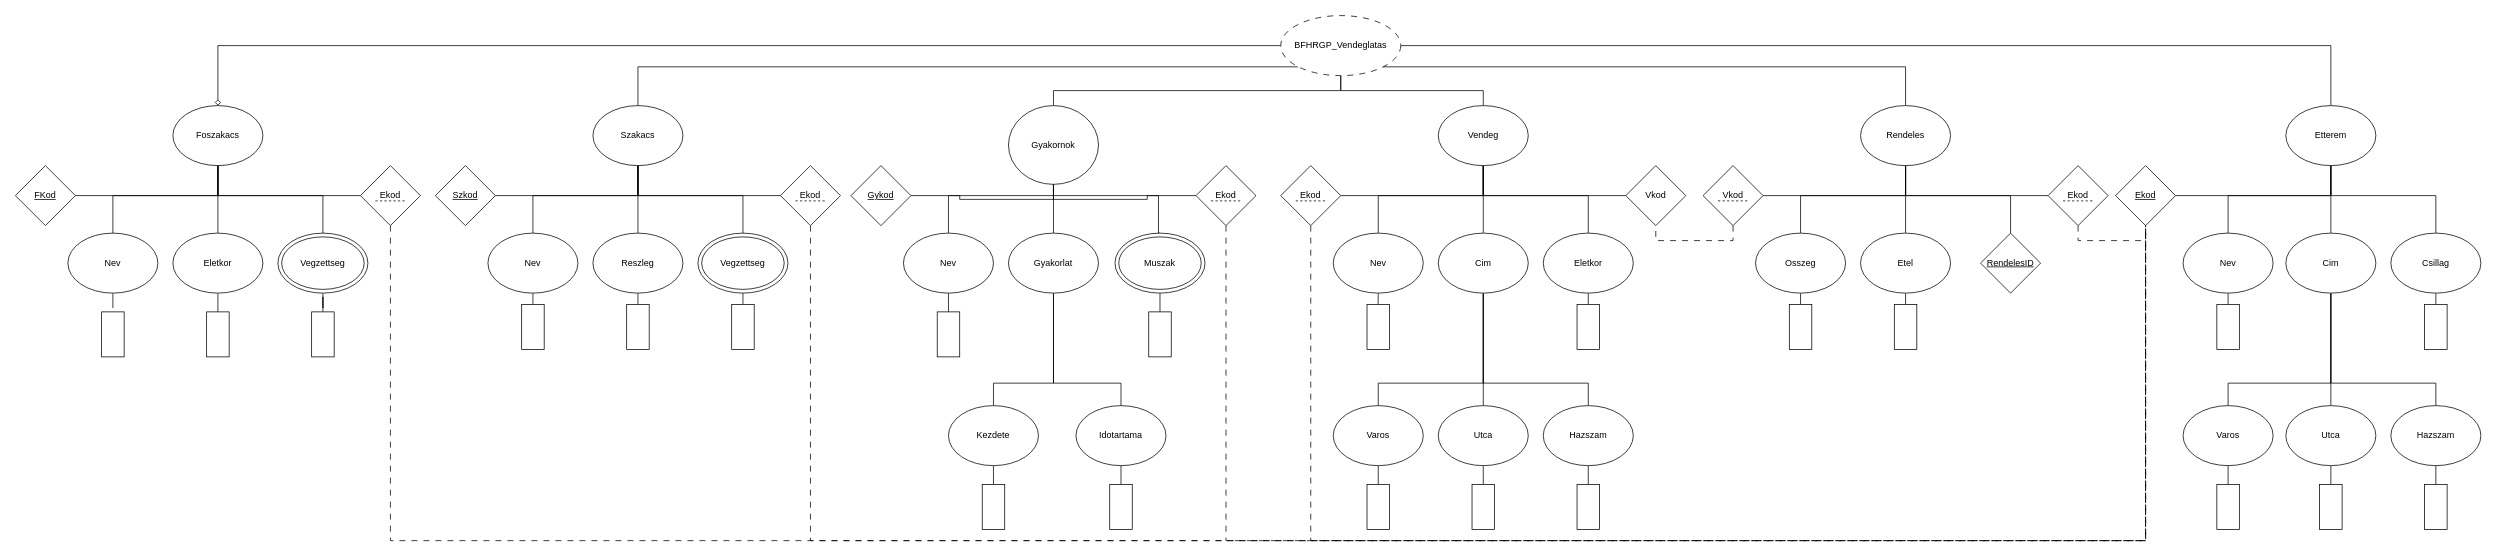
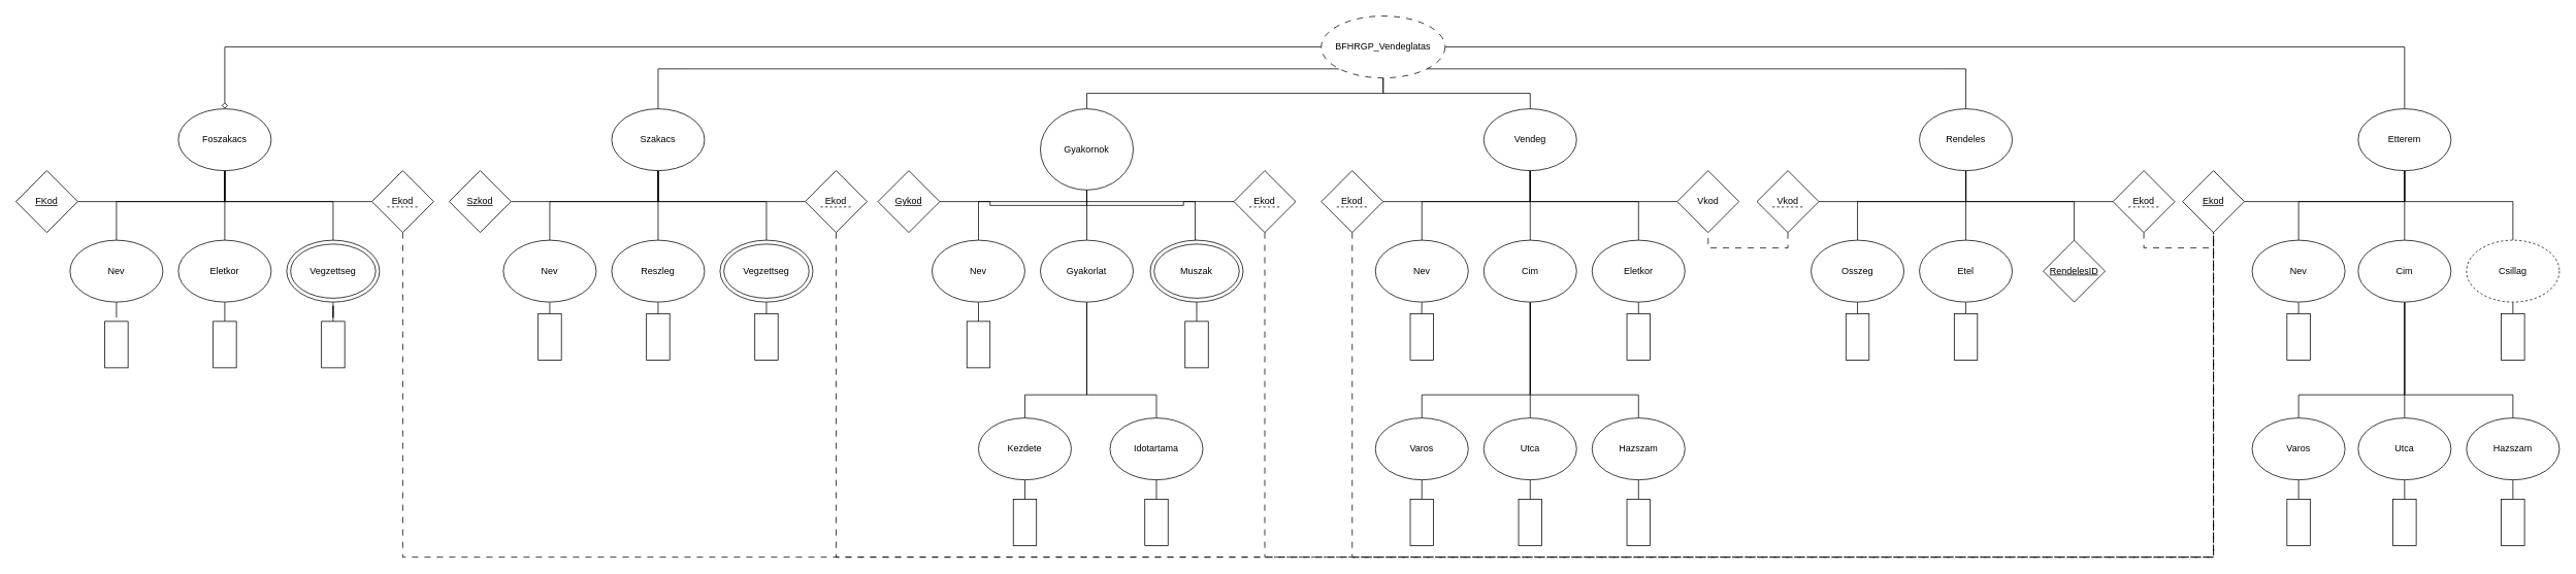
- <mxCell id="45" value="Csillag" style="ellipse;whiteSpace=wrap;html=1;" vertex="1" parent="1"><mxGeometry x="3187" y="310" width="120" height="80" as="geometry" /></mxCell>
+ <mxCell id="45" value="Csillag" style="ellipse;whiteSpace=wrap;html=1;dashed=1;" vertex="1" parent="1"><mxGeometry x="3187" y="310" width="120" height="80" as="geometry" /></mxCell>
